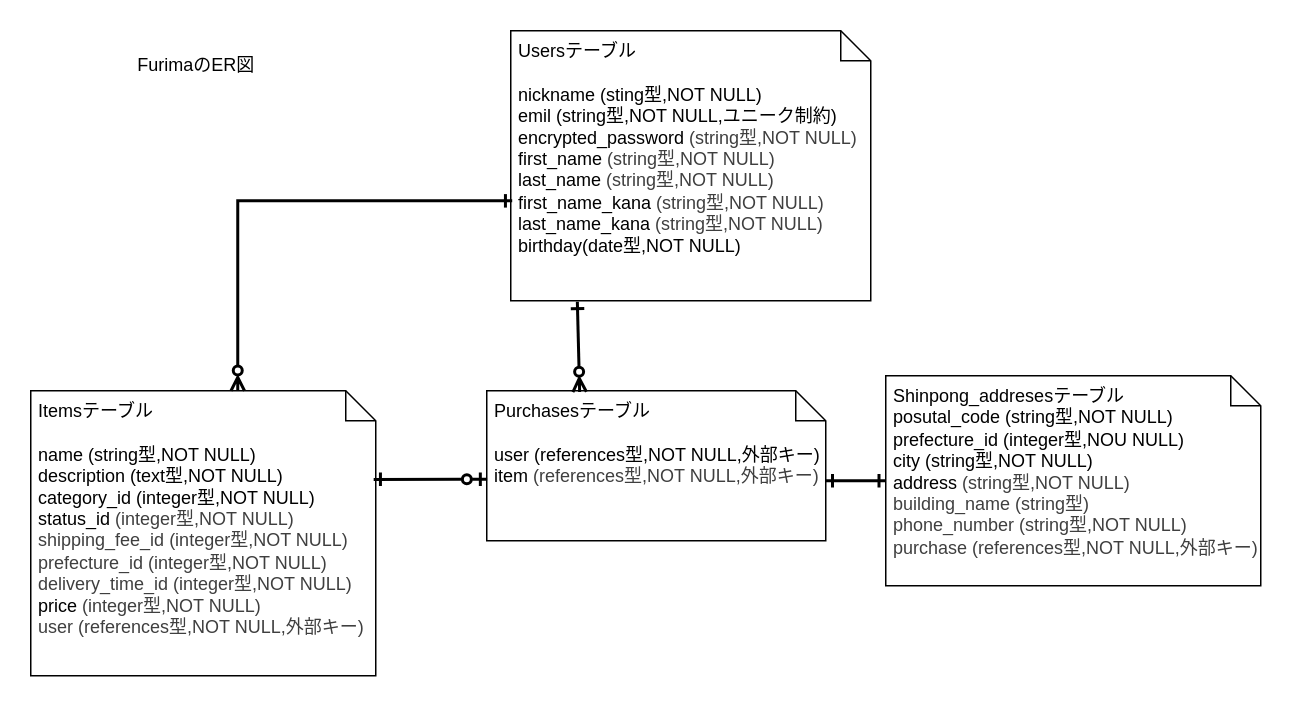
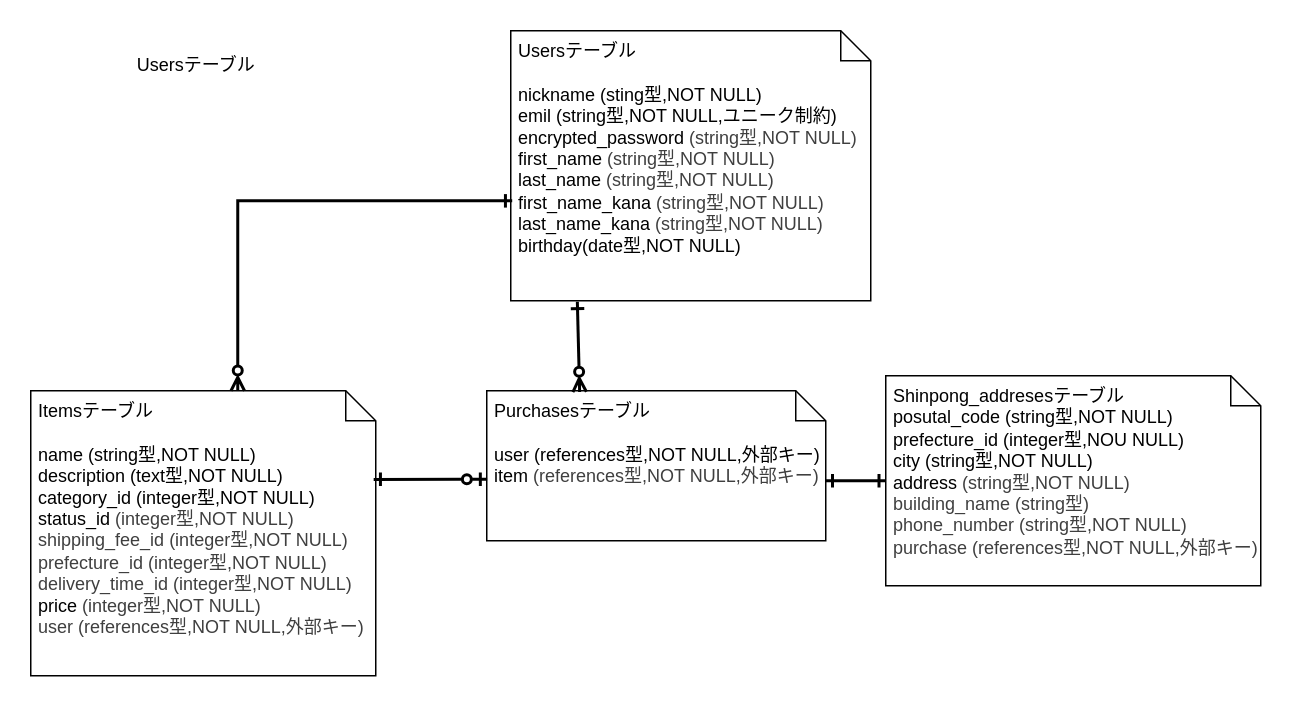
- <mxCell id="4" value="FurimaのER図" style="text;html=1;align=center;verticalAlign=middle;resizable=0;points=[];autosize=1;strokeColor=none;fillColor=none;" parent="1" vertex="1"><mxGeometry x="80" y="28" width="100" height="30" as="geometry" /></mxCell>
+ <mxCell id="4" value="Usersテーブル" style="text;html=1;align=center;verticalAlign=middle;resizable=0;points=[];autosize=1;strokeColor=none;fillColor=none;" parent="1" vertex="1"><mxGeometry x="80" y="28" width="100" height="30" as="geometry" /></mxCell>
